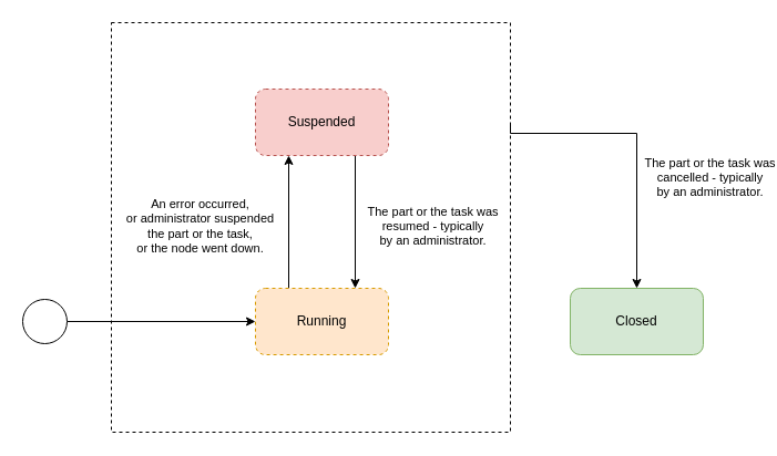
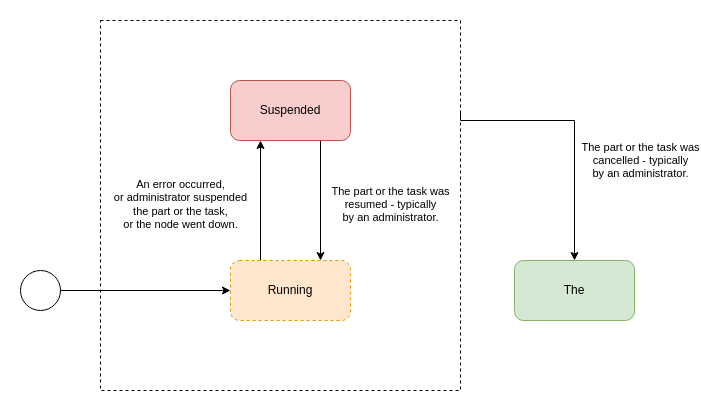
- <mxCell id="9" value="Suspended" style="rounded=1;whiteSpace=wrap;html=1;fillColor=#f8cecc;strokeColor=#b85450;dashed=1;" parent="1" vertex="1"><mxGeometry x="230" y="80" width="120" height="60" as="geometry" /></mxCell>
+ <mxCell id="9" value="Suspended" style="rounded=1;whiteSpace=wrap;html=1;fillColor=#f8cecc;strokeColor=#b85450;" parent="1" vertex="1"><mxGeometry x="230" y="80" width="120" height="60" as="geometry" /></mxCell>
- <mxCell id="7" value="Closed" style="rounded=1;whiteSpace=wrap;html=1;fillColor=#d5e8d4;strokeColor=#82b366;" parent="1" vertex="1"><mxGeometry x="514" y="260" width="120" height="60" as="geometry" /></mxCell>
+ <mxCell id="7" value="The" style="rounded=1;whiteSpace=wrap;html=1;fillColor=#d5e8d4;strokeColor=#82b366;" parent="1" vertex="1"><mxGeometry x="514" y="260" width="120" height="60" as="geometry" /></mxCell>
